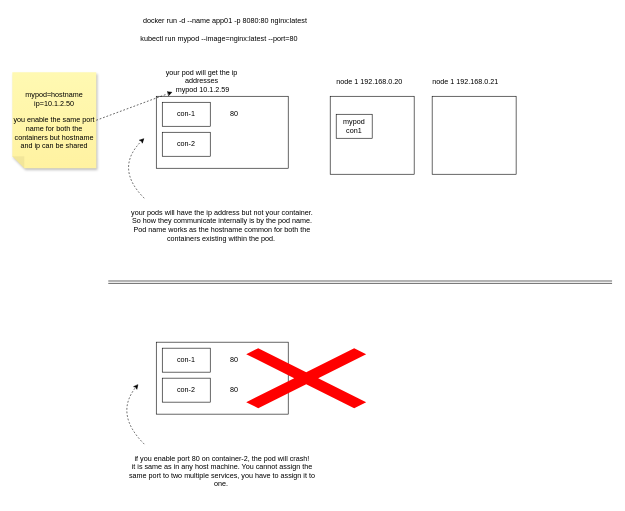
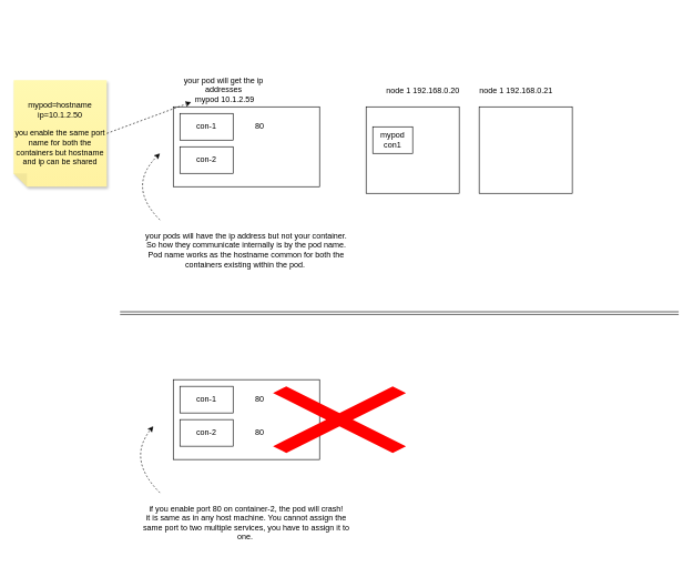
- <mxCell id="8" value="docker run -d --name app01 -p 8080:80 nginx:latest" style="text;html=1;align=center;verticalAlign=middle;whiteSpace=wrap;rounded=0;" vertex="1" parent="1"><mxGeometry x="230" y="20" width="290" height="30" as="geometry" /></mxCell>
- <mxCell id="7" value="kubectl run mypod --image=nginx:latest --port=80" style="text;html=1;align=center;verticalAlign=middle;whiteSpace=wrap;rounded=0;" vertex="1" parent="1"><mxGeometry x="230" y="50" width="270" height="30" as="geometry" /></mxCell>
- <mxCell id="5" value="&lt;p style=&quot;margin: 0px; font-style: normal; font-variant-caps: normal; font-stretch: normal; line-height: normal; font-size-adjust: none; font-kerning: auto; font-variant-alternates: normal; font-variant-ligatures: normal; font-variant-numeric: normal; font-variant-east-asian: normal; font-variant-position: normal; font-variant-emoji: normal; font-feature-settings: normal; font-optical-sizing: auto; font-variation-settings: normal;&quot;&gt;node 1 192.168.0.20&lt;/p&gt;" style="text;html=1;align=center;verticalAlign=middle;resizable=0;points=[];autosize=1;strokeColor=none;fillColor=none;" vertex="1" parent="1"><mxGeometry x="550" y="120" width="130" height="30" as="geometry" /></mxCell>
+ <mxCell id="5" value="&lt;p style=&quot;margin: 0px; font-style: normal; font-variant-caps: normal; font-stretch: normal; line-height: normal; font-size-adjust: none; font-kerning: auto; font-variant-alternates: normal; font-variant-ligatures: normal; font-variant-numeric: normal; font-variant-east-asian: normal; font-variant-position: normal; font-variant-emoji: normal; font-feature-settings: normal; font-optical-sizing: auto; font-variation-settings: normal;&quot;&gt;node 1 192.168.0.20&lt;/p&gt;" style="text;html=1;align=center;verticalAlign=middle;resizable=0;points=[];autosize=1;strokeColor=none;fillColor=none;" vertex="1" parent="1"><mxGeometry x="570" y="120" width="130" height="30" as="geometry" /></mxCell>
